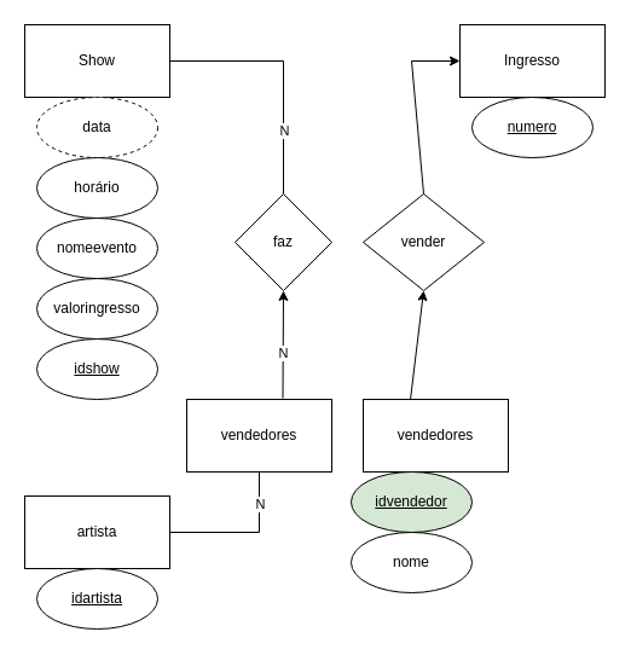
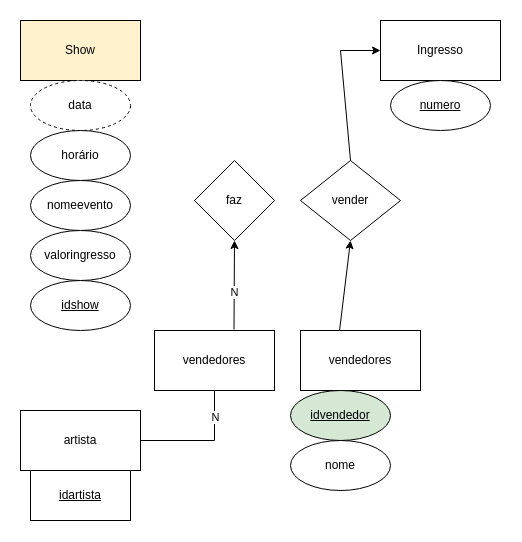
- <mxCell id="4" value="Show" style="rounded=0;whiteSpace=wrap;html=1;" vertex="1" parent="1"><mxGeometry x="20" y="20" width="120" height="60" as="geometry" /></mxCell>
+ <mxCell id="4" value="Show" style="rounded=0;whiteSpace=wrap;html=1;fillColor=#fff2cc;" vertex="1" parent="1"><mxGeometry x="20" y="20" width="120" height="60" as="geometry" /></mxCell>
- <mxCell id="2" style="edgeStyle=orthogonalEdgeStyle;rounded=0;orthogonalLoop=1;jettySize=auto;html=1;exitX=1;exitY=0.5;exitDx=0;exitDy=0;entryX=0.5;entryY=0;entryDx=0;entryDy=0;endArrow=none;endFill=0;" edge="1" parent="1" source="4" target="17"><mxGeometry relative="1" as="geometry" /></mxCell>
- <mxCell id="3" value="N" style="edgeLabel;html=1;align=center;verticalAlign=middle;resizable=0;points=[];" vertex="1" connectable="0" parent="2"><mxGeometry x="0.483" relative="1" as="geometry"><mxPoint as="offset" /></mxGeometry></mxCell>
- <mxCell id="25" value="&lt;u&gt;idartista&lt;/u&gt;" style="ellipse;whiteSpace=wrap;html=1;" vertex="1" parent="1"><mxGeometry x="30" y="470" width="100" height="50" as="geometry" /></mxCell>
+ <mxCell id="25" value="&lt;u&gt;idartista&lt;/u&gt;" style="whiteSpace=wrap;html=1;rounded=0;" vertex="1" parent="1"><mxGeometry x="30" y="470" width="100" height="50" as="geometry" /></mxCell>
